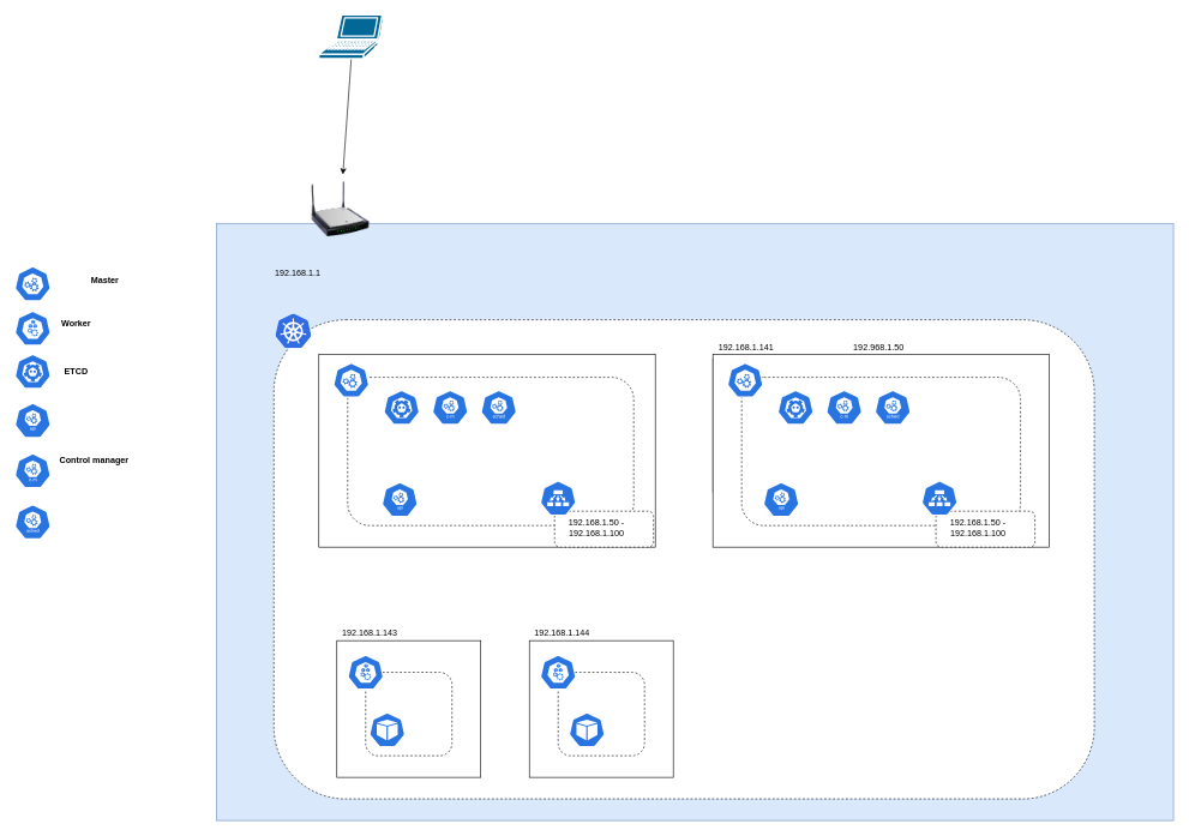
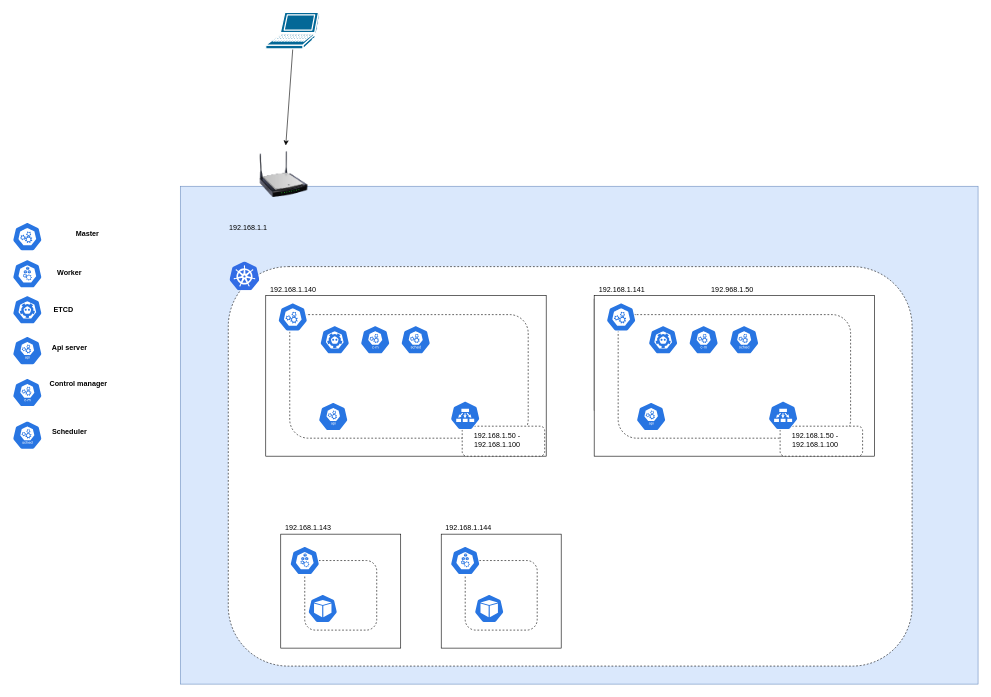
- <mxCell id="11" value="Worker" style="text;html=1;align=center;verticalAlign=middle;resizable=0;points=[];autosize=1;fontStyle=1" vertex="1" parent="1"><mxGeometry x="75" y="440" width="60" height="20" as="geometry" /></mxCell>
+ <mxCell id="11" value="Worker" style="text;html=1;align=center;verticalAlign=middle;resizable=0;points=[];autosize=1;fontStyle=1" vertex="1" parent="1"><mxGeometry x="85" y="445" width="60" height="20" as="geometry" /></mxCell>
+ <mxCell id="14" value="192.168.1.140" style="text;html=1;align=center;verticalAlign=middle;resizable=0;points=[];autosize=1;" vertex="1" parent="1"><mxGeometry x="442.5" y="472" width="90" height="20" as="geometry" /></mxCell>
+ <mxCell id="7" value="Api server" style="text;html=1;align=center;verticalAlign=middle;resizable=0;points=[];autosize=1;fontStyle=1" vertex="1" parent="1"><mxGeometry x="80" y="570" width="70" height="20" as="geometry" /></mxCell>
+ <mxCell id="40" value="Scheduler" style="text;html=1;align=center;verticalAlign=middle;resizable=0;points=[];autosize=1;fontStyle=1" vertex="1" parent="1"><mxGeometry x="80" y="710" width="70" height="20" as="geometry" /></mxCell>
